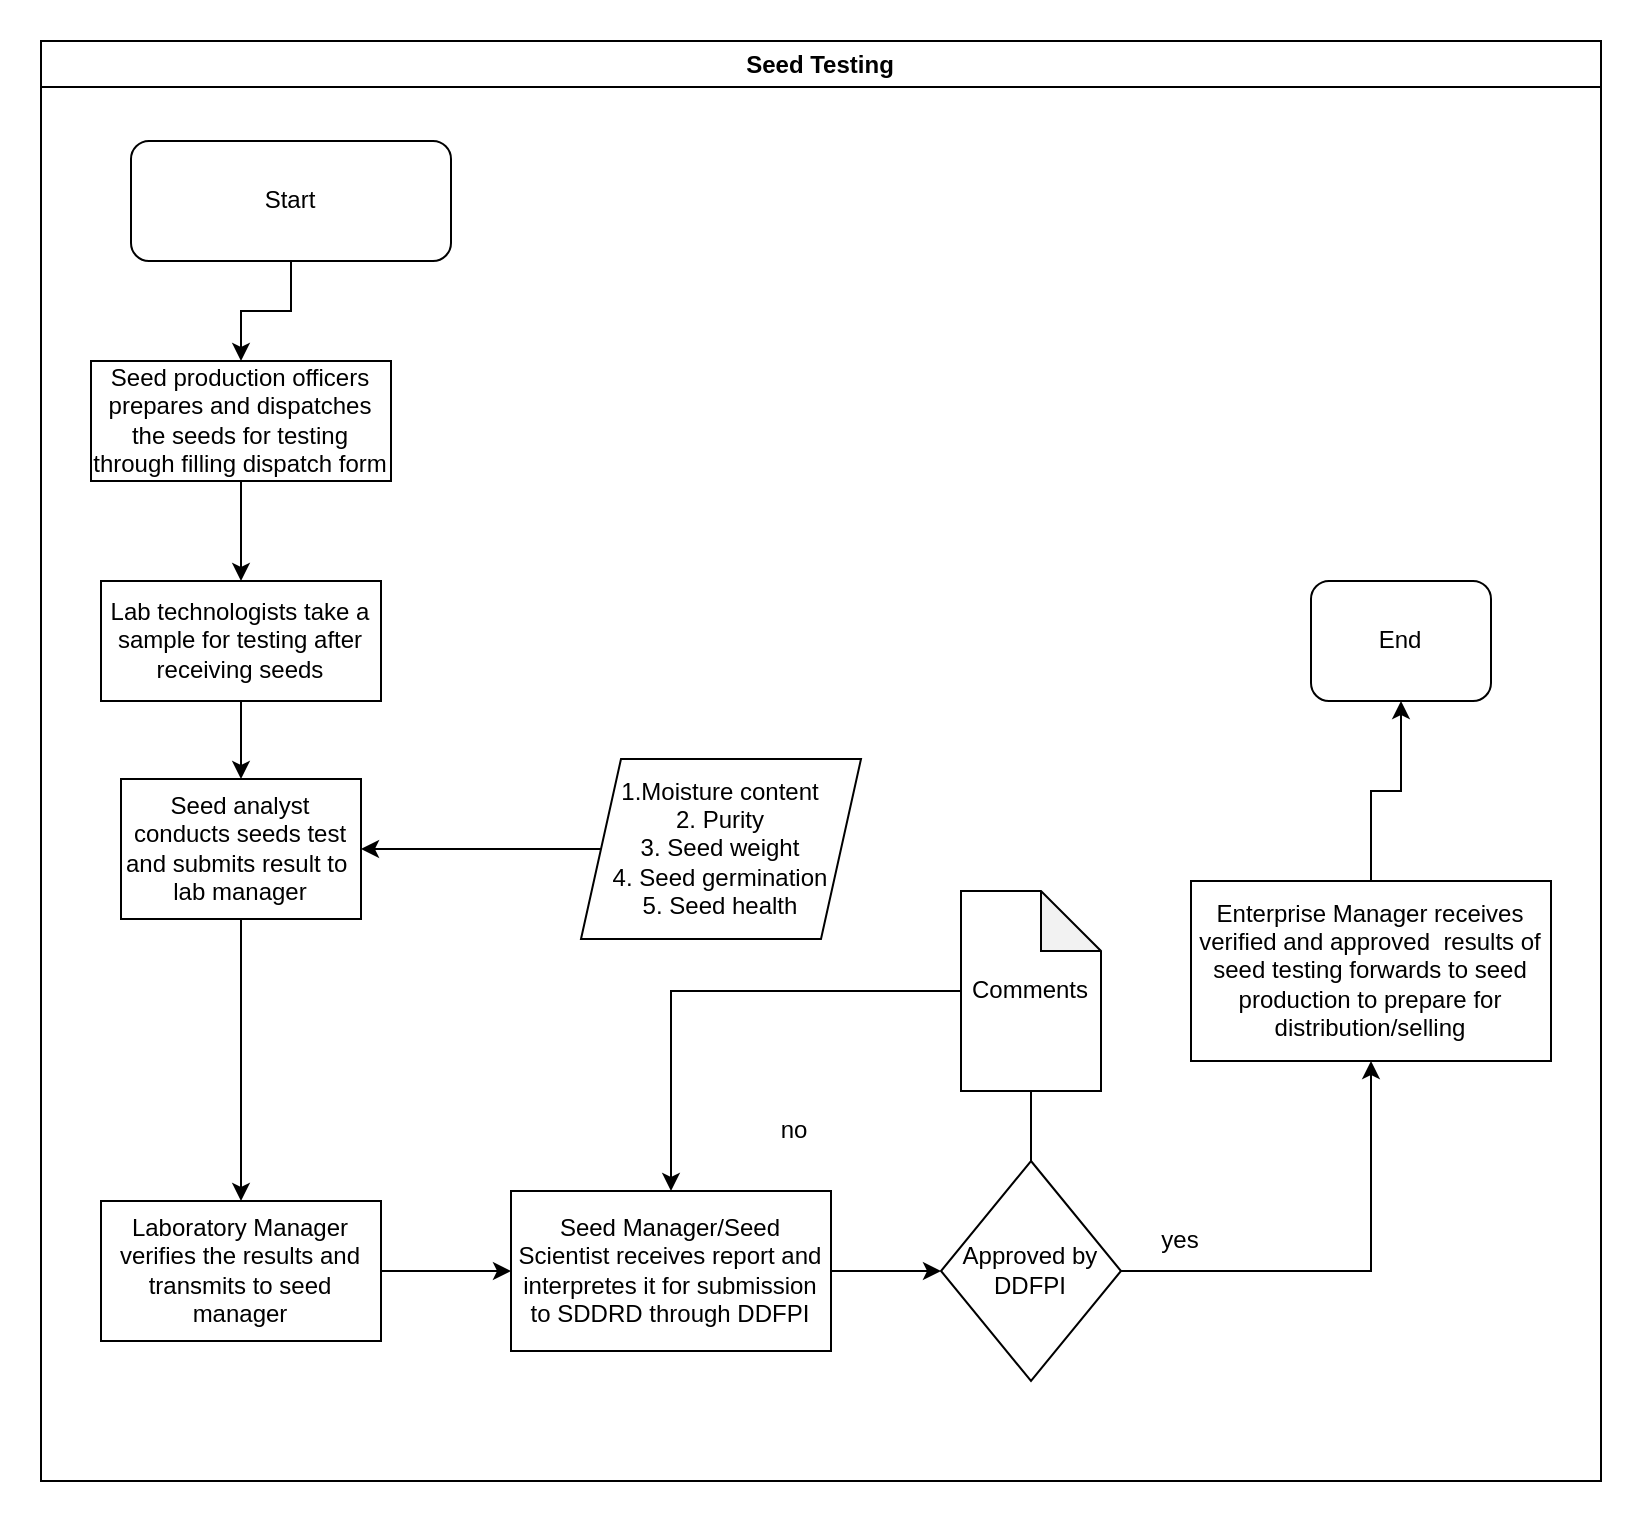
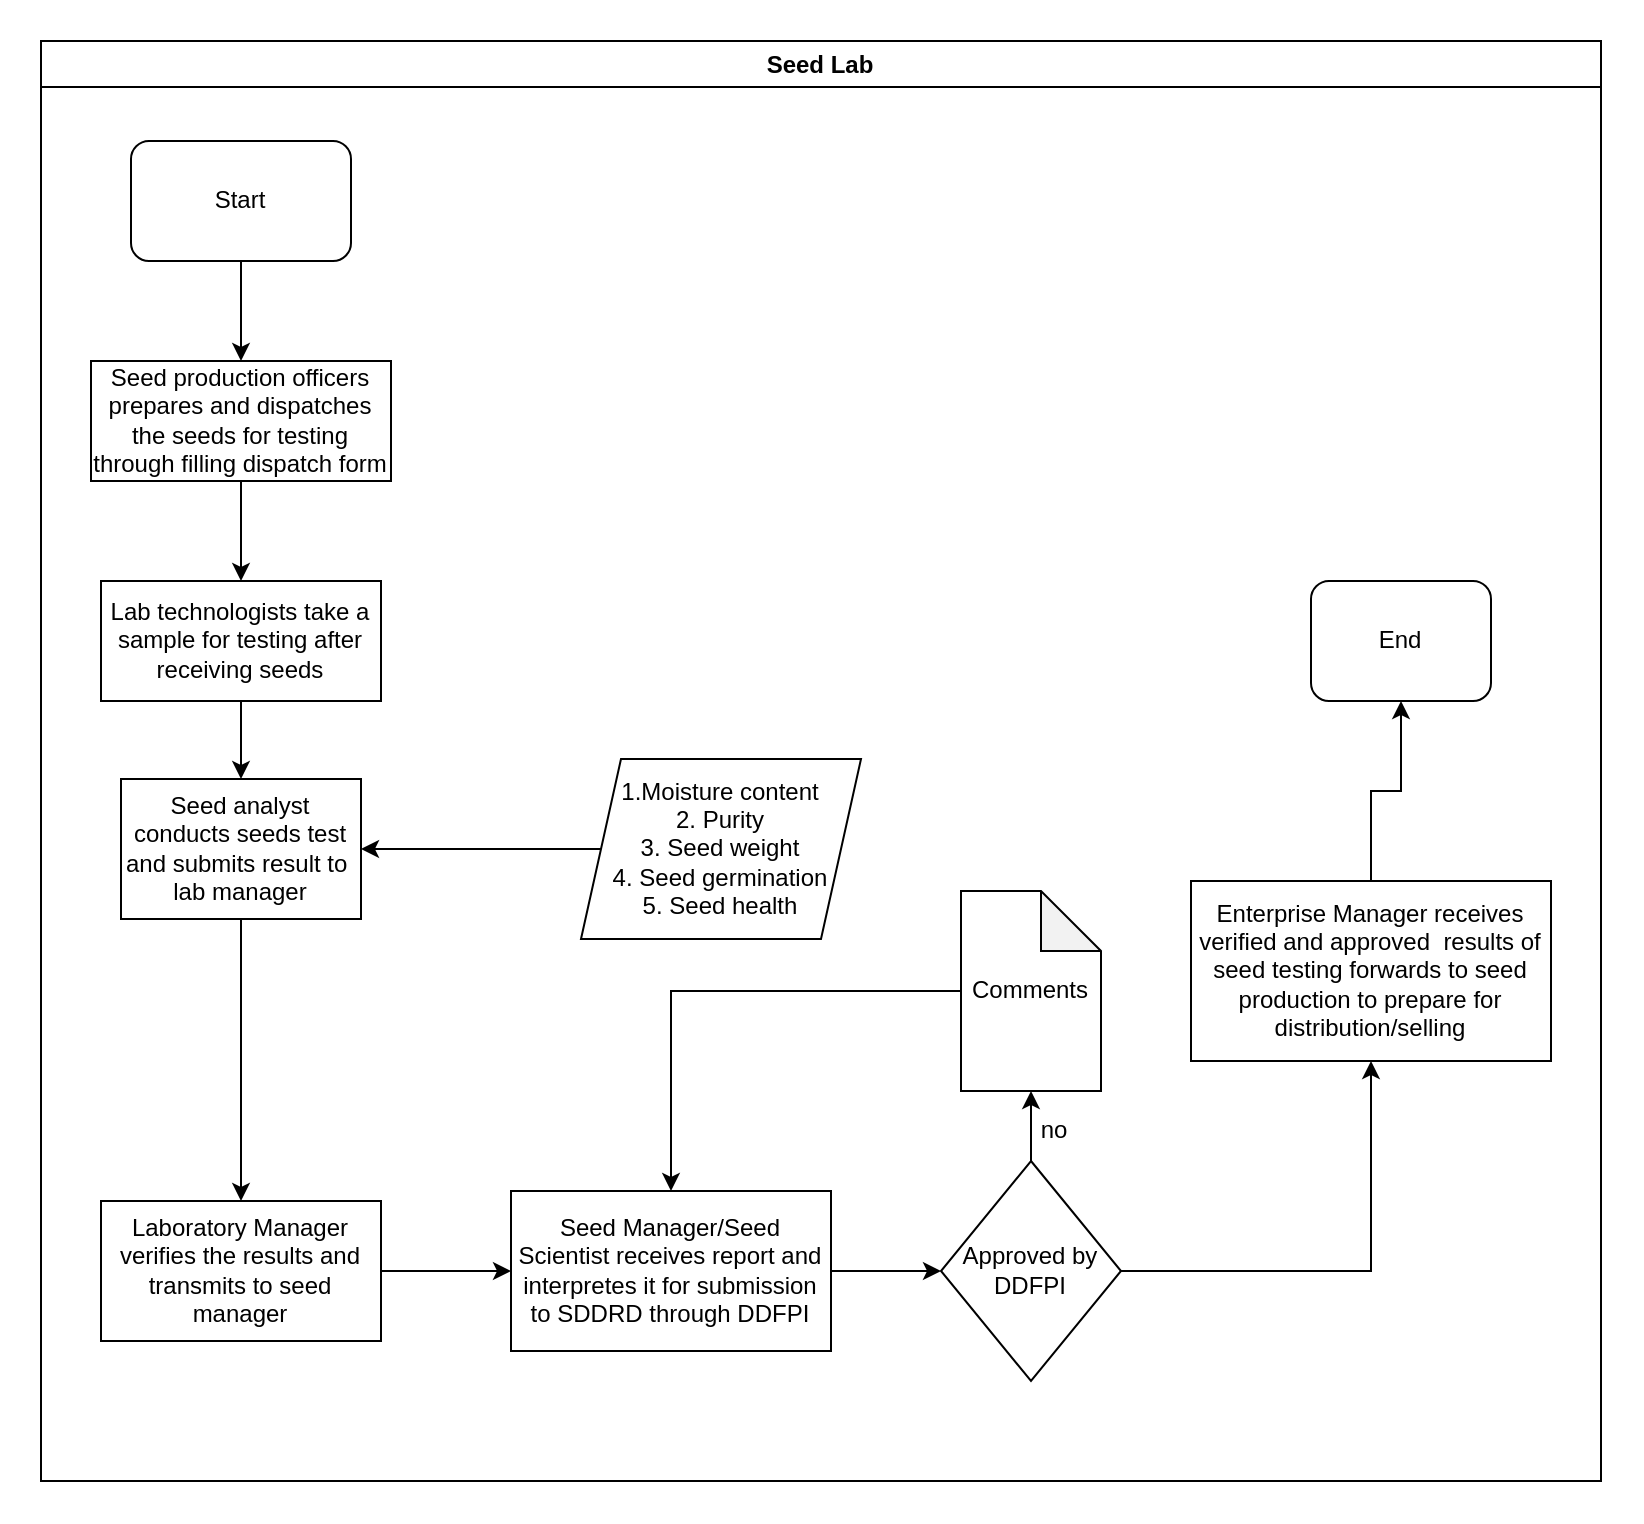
- <mxCell id="2" value="Seed Testing" style="swimlane;" parent="1" vertex="1"><mxGeometry x="20" y="20" width="780" height="720" as="geometry" /></mxCell>
+ <mxCell id="2" value="Seed Lab" style="swimlane;" parent="1" vertex="1"><mxGeometry x="20" y="20" width="780" height="720" as="geometry" /></mxCell>
- <mxCell id="3" value="Start" style="rounded=1;whiteSpace=wrap;html=1;" parent="2" vertex="1"><mxGeometry x="45" y="50" width="160" height="60" as="geometry" /></mxCell>
+ <mxCell id="3" value="Start" style="rounded=1;whiteSpace=wrap;html=1;" parent="2" vertex="1"><mxGeometry x="45" y="50" width="110" height="60" as="geometry" /></mxCell>
- <mxCell id="20" value="" style="edgeStyle=orthogonalEdgeStyle;rounded=0;orthogonalLoop=1;jettySize=auto;html=1;endArrow=none;" edge="1" parent="2" source="14" target="19"><mxGeometry relative="1" as="geometry" /></mxCell>
+ <mxCell id="20" value="" style="edgeStyle=orthogonalEdgeStyle;rounded=0;orthogonalLoop=1;jettySize=auto;html=1;" edge="1" parent="2" source="14" target="19"><mxGeometry relative="1" as="geometry" /></mxCell>
- <mxCell id="26" value="no" style="text;html=1;strokeColor=none;fillColor=none;align=center;verticalAlign=middle;whiteSpace=wrap;rounded=0;" vertex="1" parent="1"><mxGeometry x="377" y="555" width="40" height="20" as="geometry" /></mxCell>
+ <mxCell id="26" value="no" style="text;html=1;strokeColor=none;fillColor=none;align=center;verticalAlign=middle;whiteSpace=wrap;rounded=0;" vertex="1" parent="1"><mxGeometry x="507" y="555" width="40" height="20" as="geometry" /></mxCell>
- <mxCell id="18" value="yes" style="text;html=1;strokeColor=none;fillColor=none;align=center;verticalAlign=middle;whiteSpace=wrap;rounded=0;" vertex="1" parent="2"><mxGeometry x="550" y="590" width="40" height="20" as="geometry" /></mxCell>
